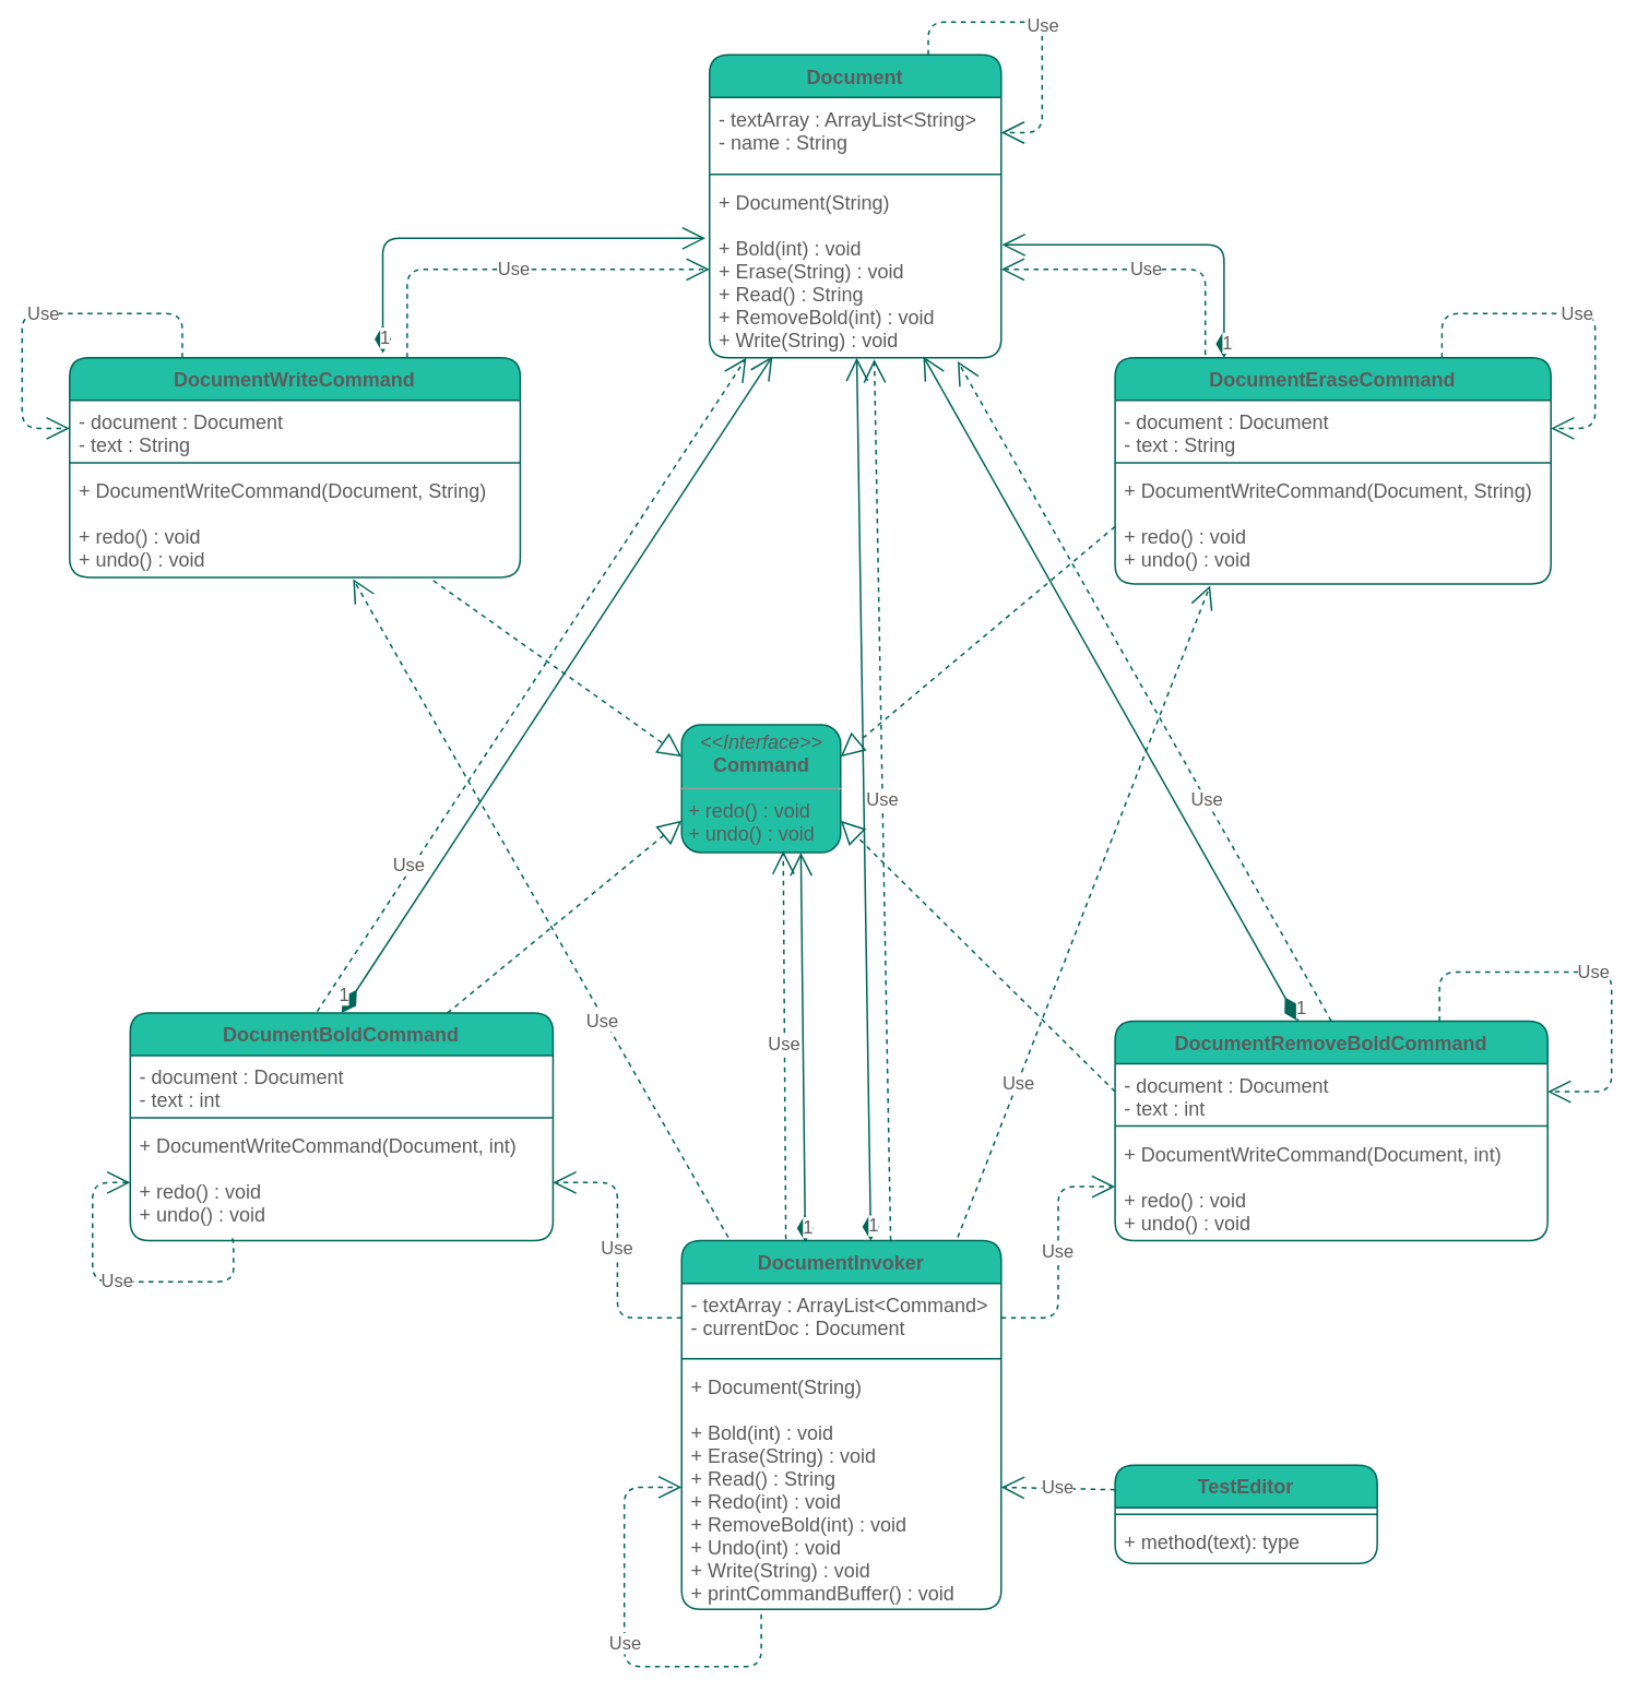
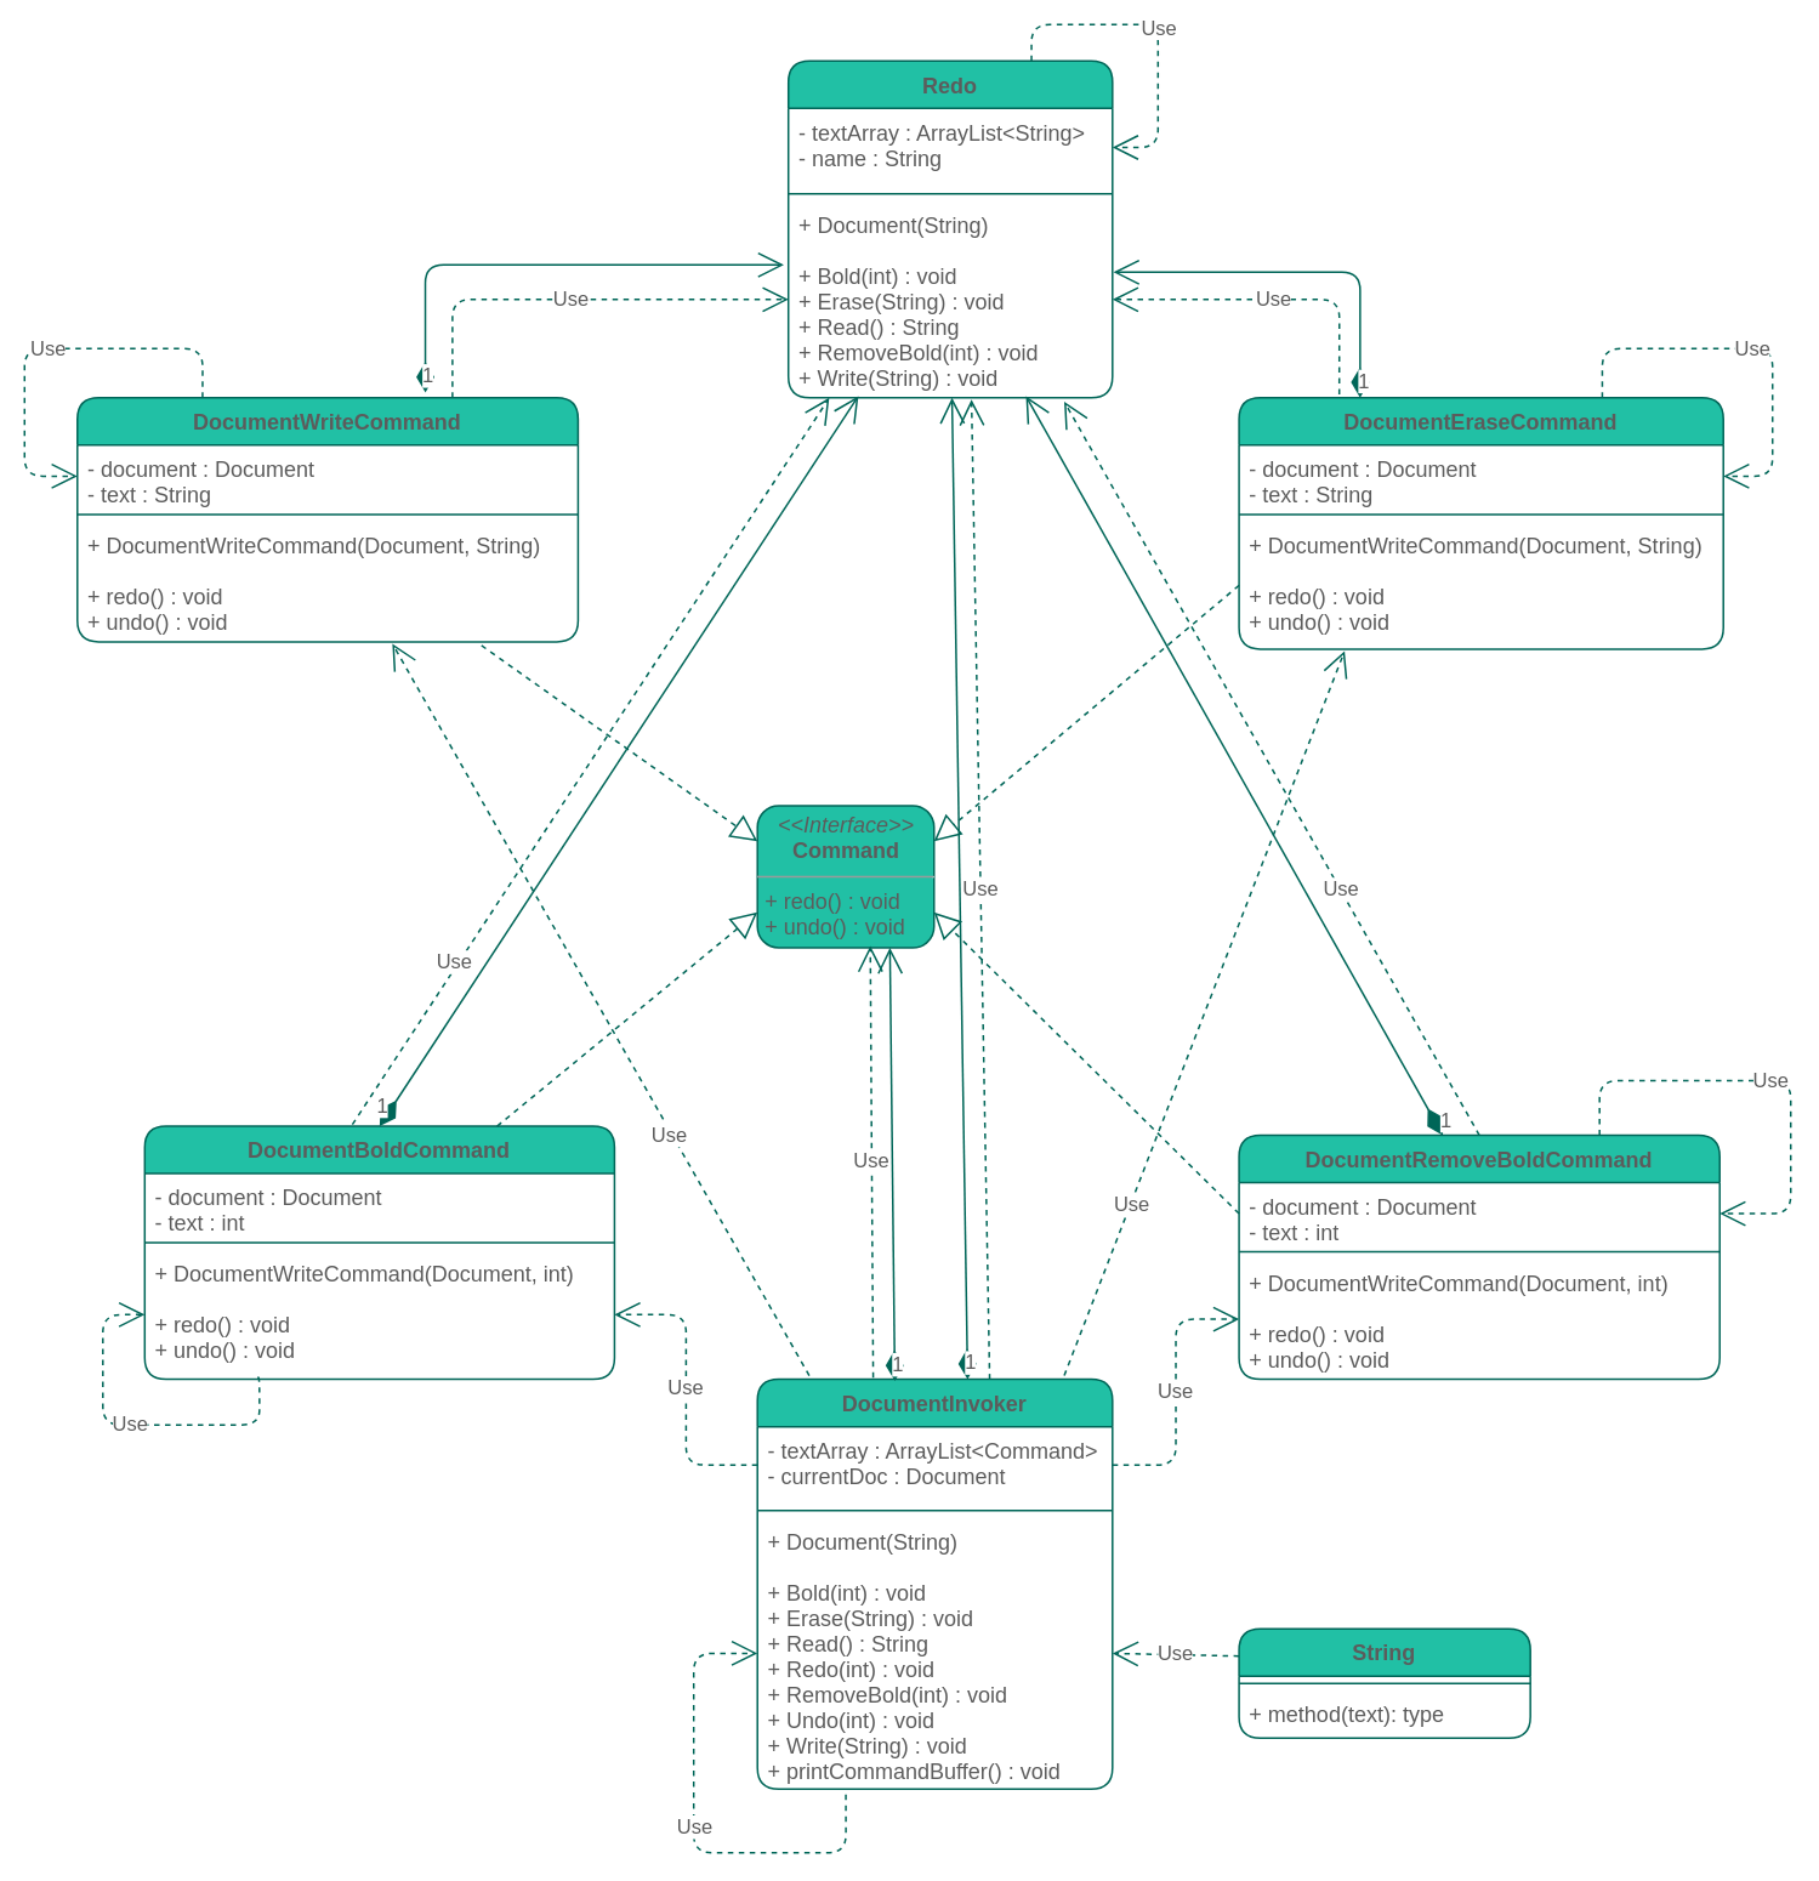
- <mxCell id="27" value="Document" style="swimlane;fontStyle=1;align=center;verticalAlign=top;childLayout=stackLayout;horizontal=1;startSize=26;horizontalStack=0;resizeParent=1;resizeParentMax=0;resizeLast=0;collapsible=1;marginBottom=0;fillColor=#21C0A5;strokeColor=#006658;fontColor=#5C5C5C;rounded=1;" vertex="1" parent="1"><mxGeometry x="410.5" y="20" width="178" height="185" as="geometry" /></mxCell>
+ <mxCell id="27" value="Redo" style="swimlane;fontStyle=1;align=center;verticalAlign=top;childLayout=stackLayout;horizontal=1;startSize=26;horizontalStack=0;resizeParent=1;resizeParentMax=0;resizeLast=0;collapsible=1;marginBottom=0;fillColor=#21C0A5;strokeColor=#006658;fontColor=#5C5C5C;rounded=1;" vertex="1" parent="1"><mxGeometry x="410.5" y="20" width="178" height="185" as="geometry" /></mxCell>
- <mxCell id="32" value="TestEditor" style="swimlane;fontStyle=1;align=center;verticalAlign=top;childLayout=stackLayout;horizontal=1;startSize=26;horizontalStack=0;resizeParent=1;resizeParentMax=0;resizeLast=0;collapsible=1;marginBottom=0;fillColor=#21C0A5;strokeColor=#006658;fontColor=#5C5C5C;rounded=1;" vertex="1" parent="1"><mxGeometry x="658" y="881" width="160" height="60" as="geometry" /></mxCell>
+ <mxCell id="32" value="String" style="swimlane;fontStyle=1;align=center;verticalAlign=top;childLayout=stackLayout;horizontal=1;startSize=26;horizontalStack=0;resizeParent=1;resizeParentMax=0;resizeLast=0;collapsible=1;marginBottom=0;fillColor=#21C0A5;strokeColor=#006658;fontColor=#5C5C5C;rounded=1;" vertex="1" parent="1"><mxGeometry x="658" y="881" width="160" height="60" as="geometry" /></mxCell>
